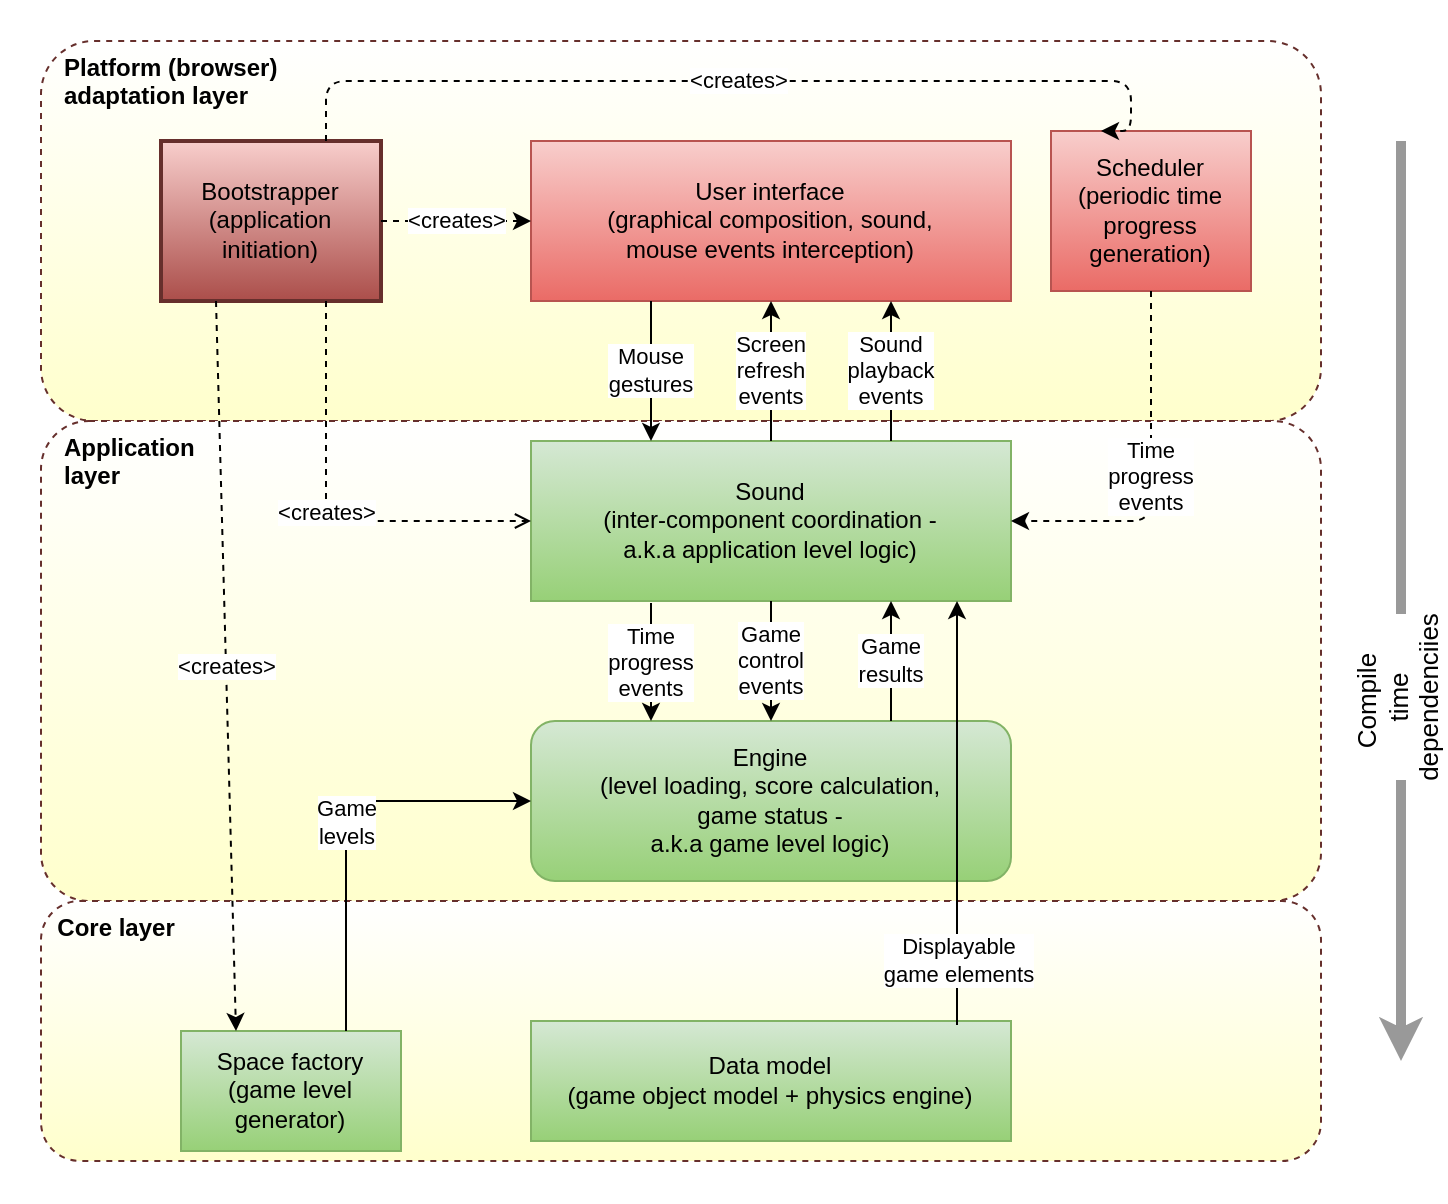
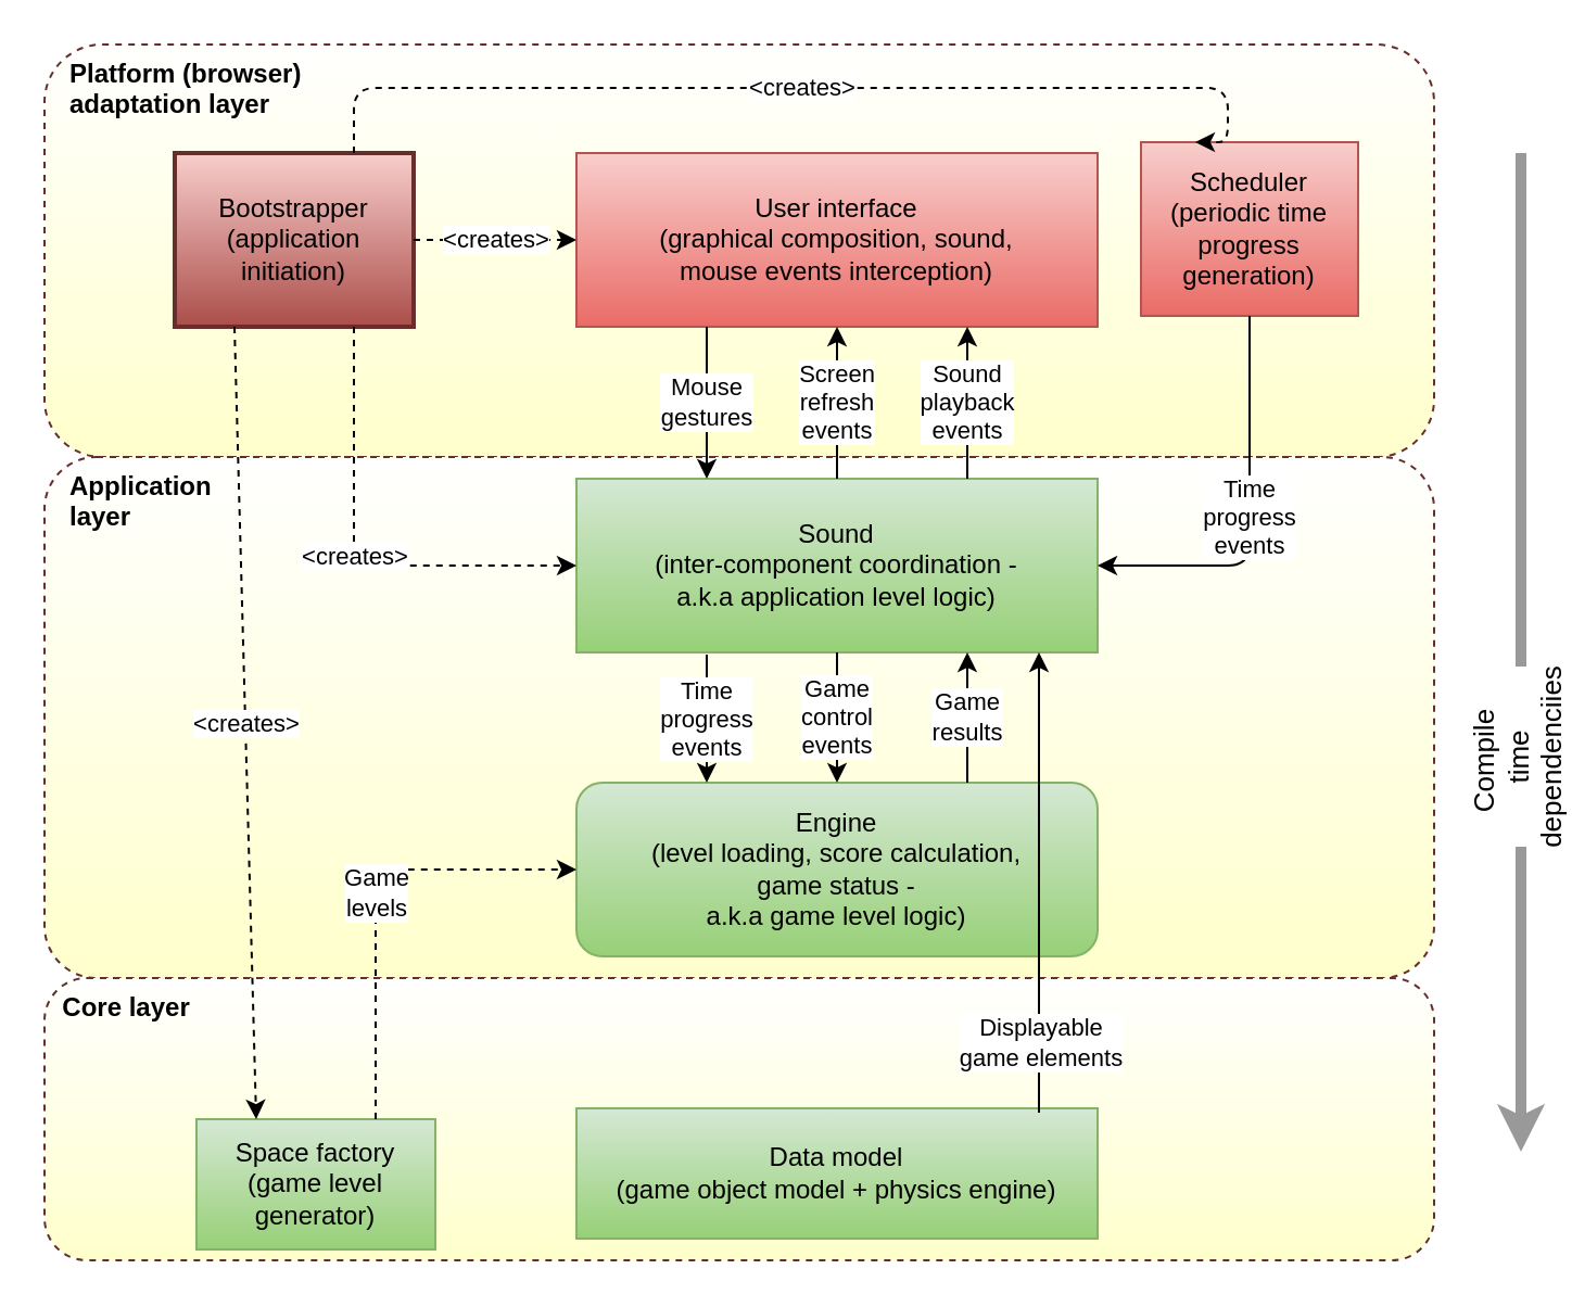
- <mxCell id="11" value="Time &lt;br&gt;progress &lt;br&gt;events" style="endArrow=classic;html=1;entryX=1;entryY=0.5;entryDx=0;entryDy=0;exitX=0.5;exitY=1;exitDx=0;exitDy=0;edgeStyle=orthogonalEdgeStyle;dashed=1;" parent="1" source="9" target="10" edge="1"><mxGeometry width="50" height="50" relative="1" as="geometry"><mxPoint x="160" y="410" as="sourcePoint" /><mxPoint x="210" y="360" as="targetPoint" /></mxGeometry></mxCell>
+ <mxCell id="11" value="Time &lt;br&gt;progress &lt;br&gt;events" style="endArrow=classic;html=1;entryX=1;entryY=0.5;entryDx=0;entryDy=0;exitX=0.5;exitY=1;exitDx=0;exitDy=0;edgeStyle=orthogonalEdgeStyle;" parent="1" source="9" target="10" edge="1"><mxGeometry width="50" height="50" relative="1" as="geometry"><mxPoint x="160" y="410" as="sourcePoint" /><mxPoint x="210" y="360" as="targetPoint" /></mxGeometry></mxCell>
- <mxCell id="24" value="&amp;lt;creates&amp;gt;" style="endArrow=open;dashed=1;html=1;entryX=0;entryY=0.5;entryDx=0;entryDy=0;exitX=0.75;exitY=1;exitDx=0;exitDy=0;endFill=1;edgeStyle=orthogonalEdgeStyle;" parent="1" source="21" target="10" edge="1"><mxGeometry width="50" height="50" relative="1" as="geometry"><mxPoint x="200" y="120" as="sourcePoint" /><mxPoint x="275" y="120" as="targetPoint" /></mxGeometry></mxCell>
+ <mxCell id="24" value="&amp;lt;creates&amp;gt;" style="endArrow=classic;dashed=1;html=1;entryX=0;entryY=0.5;entryDx=0;entryDy=0;exitX=0.75;exitY=1;exitDx=0;exitDy=0;endFill=1;edgeStyle=orthogonalEdgeStyle;" parent="1" source="21" target="10" edge="1"><mxGeometry width="50" height="50" relative="1" as="geometry"><mxPoint x="200" y="120" as="sourcePoint" /><mxPoint x="275" y="120" as="targetPoint" /></mxGeometry></mxCell>
- <mxCell id="12" value="Game&lt;br&gt;levels" style="endArrow=classic;html=1;exitX=0.75;exitY=0;exitDx=0;exitDy=0;entryX=0;entryY=0.5;entryDx=0;entryDy=0;edgeStyle=orthogonalEdgeStyle;" parent="1" source="8" target="6" edge="1"><mxGeometry width="50" height="50" relative="1" as="geometry"><mxPoint x="655" y="590" as="sourcePoint" /><mxPoint x="530" y="540" as="targetPoint" /></mxGeometry></mxCell>
+ <mxCell id="12" value="Game&lt;br&gt;levels" style="endArrow=classic;html=1;exitX=0.75;exitY=0;exitDx=0;exitDy=0;entryX=0;entryY=0.5;entryDx=0;entryDy=0;edgeStyle=orthogonalEdgeStyle;dashed=1;" parent="1" source="8" target="6" edge="1"><mxGeometry width="50" height="50" relative="1" as="geometry"><mxPoint x="655" y="590" as="sourcePoint" /><mxPoint x="530" y="540" as="targetPoint" /></mxGeometry></mxCell>
